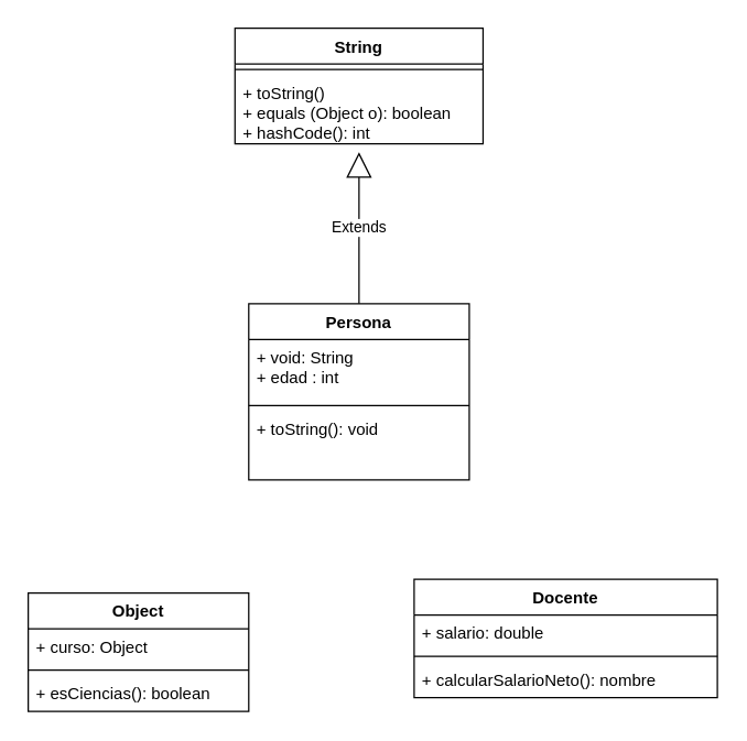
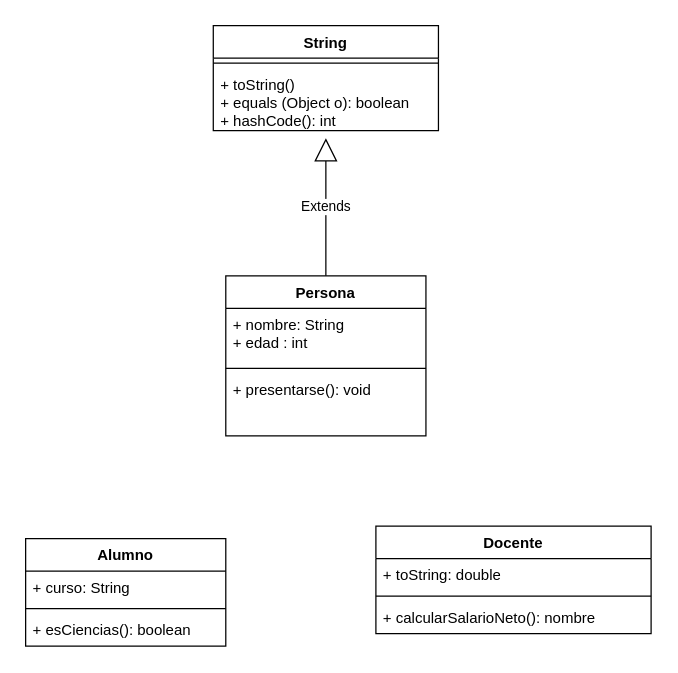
- <mxCell id="3" value="+ void: String&lt;div&gt;+ edad : int&lt;/div&gt;" style="text;strokeColor=none;fillColor=none;align=left;verticalAlign=top;spacingLeft=4;spacingRight=4;overflow=hidden;rotatable=0;points=[[0,0.5],[1,0.5]];portConstraint=eastwest;whiteSpace=wrap;html=1;" parent="2" vertex="1"><mxGeometry y="26" width="160" height="44" as="geometry" /></mxCell>
+ <mxCell id="3" value="+ nombre: String&lt;div&gt;+ edad : int&lt;/div&gt;" style="text;strokeColor=none;fillColor=none;align=left;verticalAlign=top;spacingLeft=4;spacingRight=4;overflow=hidden;rotatable=0;points=[[0,0.5],[1,0.5]];portConstraint=eastwest;whiteSpace=wrap;html=1;" parent="2" vertex="1"><mxGeometry y="26" width="160" height="44" as="geometry" /></mxCell>
- <mxCell id="5" value="+ toString(): void" style="text;strokeColor=none;fillColor=none;align=left;verticalAlign=top;spacingLeft=4;spacingRight=4;overflow=hidden;rotatable=0;points=[[0,0.5],[1,0.5]];portConstraint=eastwest;whiteSpace=wrap;html=1;" parent="2" vertex="1"><mxGeometry y="78" width="160" height="50" as="geometry" /></mxCell>
+ <mxCell id="5" value="+ presentarse(): void" style="text;strokeColor=none;fillColor=none;align=left;verticalAlign=top;spacingLeft=4;spacingRight=4;overflow=hidden;rotatable=0;points=[[0,0.5],[1,0.5]];portConstraint=eastwest;whiteSpace=wrap;html=1;" parent="2" vertex="1"><mxGeometry y="78" width="160" height="50" as="geometry" /></mxCell>
- <mxCell id="6" value="Object" style="swimlane;fontStyle=1;align=center;verticalAlign=top;childLayout=stackLayout;horizontal=1;startSize=26;horizontalStack=0;resizeParent=1;resizeParentMax=0;resizeLast=0;collapsible=1;marginBottom=0;whiteSpace=wrap;html=1;" parent="1" vertex="1"><mxGeometry x="20" y="430" width="160" height="86" as="geometry" /></mxCell>
+ <mxCell id="6" value="Alumno" style="swimlane;fontStyle=1;align=center;verticalAlign=top;childLayout=stackLayout;horizontal=1;startSize=26;horizontalStack=0;resizeParent=1;resizeParentMax=0;resizeLast=0;collapsible=1;marginBottom=0;whiteSpace=wrap;html=1;" parent="1" vertex="1"><mxGeometry x="20" y="430" width="160" height="86" as="geometry" /></mxCell>
- <mxCell id="11" value="+ salario: double" style="text;strokeColor=none;fillColor=none;align=left;verticalAlign=top;spacingLeft=4;spacingRight=4;overflow=hidden;rotatable=0;points=[[0,0.5],[1,0.5]];portConstraint=eastwest;whiteSpace=wrap;html=1;" parent="10" vertex="1"><mxGeometry y="26" width="220" height="26" as="geometry" /></mxCell>
+ <mxCell id="11" value="+ toString: double" style="text;strokeColor=none;fillColor=none;align=left;verticalAlign=top;spacingLeft=4;spacingRight=4;overflow=hidden;rotatable=0;points=[[0,0.5],[1,0.5]];portConstraint=eastwest;whiteSpace=wrap;html=1;" parent="10" vertex="1"><mxGeometry y="26" width="220" height="26" as="geometry" /></mxCell>
- <mxCell id="7" value="+ curso: Object" style="text;strokeColor=none;fillColor=none;align=left;verticalAlign=top;spacingLeft=4;spacingRight=4;overflow=hidden;rotatable=0;points=[[0,0.5],[1,0.5]];portConstraint=eastwest;whiteSpace=wrap;html=1;" parent="6" vertex="1"><mxGeometry y="26" width="160" height="26" as="geometry" /></mxCell>
+ <mxCell id="7" value="+ curso: String" style="text;strokeColor=none;fillColor=none;align=left;verticalAlign=top;spacingLeft=4;spacingRight=4;overflow=hidden;rotatable=0;points=[[0,0.5],[1,0.5]];portConstraint=eastwest;whiteSpace=wrap;html=1;" parent="6" vertex="1"><mxGeometry y="26" width="160" height="26" as="geometry" /></mxCell>
